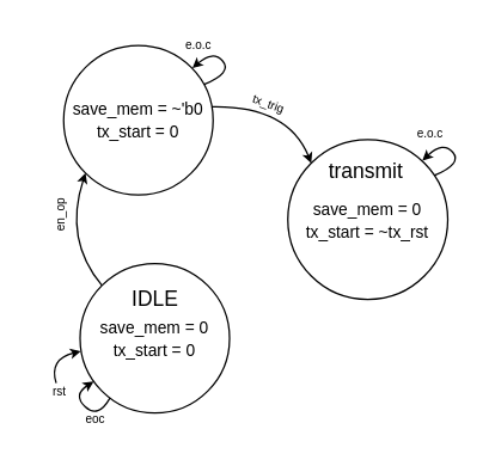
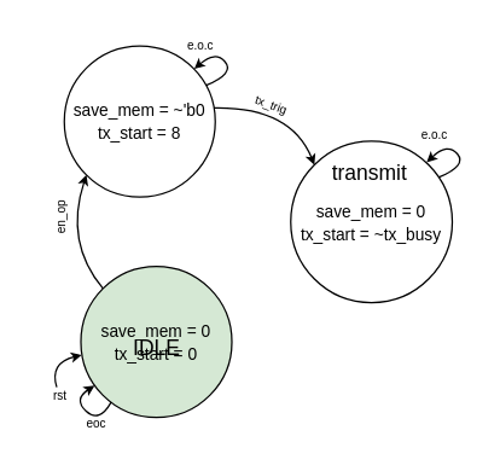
- <mxCell id="5" value="&lt;font style=&quot;font-size: 11px;&quot;&gt;save_mem = ~'b0&lt;br&gt;tx_start = 0&lt;/font&gt;" style="ellipse;whiteSpace=wrap;html=1;aspect=fixed;" parent="1" vertex="1"><mxGeometry x="42" y="30" width="100" height="100" as="geometry" /></mxCell>
+ <mxCell id="5" value="&lt;font style=&quot;font-size: 11px;&quot;&gt;save_mem = ~'b0&lt;br&gt;tx_start = 8&lt;/font&gt;" style="ellipse;whiteSpace=wrap;html=1;aspect=fixed;" parent="1" vertex="1"><mxGeometry x="42" y="30" width="100" height="100" as="geometry" /></mxCell>
- <mxCell id="6" value="&lt;font style=&quot;font-size: 11px;&quot;&gt;save_mem = 0&lt;br&gt;tx_start = ~tx_rst&lt;/font&gt;" style="ellipse;whiteSpace=wrap;html=1;aspect=fixed;" parent="1" vertex="1"><mxGeometry x="192" y="93" width="107" height="107" as="geometry" /></mxCell>
+ <mxCell id="6" value="&lt;font style=&quot;font-size: 11px;&quot;&gt;save_mem = 0&lt;br&gt;tx_start = ~tx_busy&lt;/font&gt;" style="ellipse;whiteSpace=wrap;html=1;aspect=fixed;" parent="1" vertex="1"><mxGeometry x="192" y="93" width="107" height="107" as="geometry" /></mxCell>
- <mxCell id="4" value="IDLE" style="text;html=1;align=center;verticalAlign=middle;resizable=0;points=[];autosize=1;strokeColor=none;fillColor=none;fontSize=14;" parent="1" vertex="1"><mxGeometry x="78" y="190" width="50" height="20" as="geometry" /></mxCell>
+ <mxCell id="4" value="IDLE" style="text;html=1;align=center;verticalAlign=middle;resizable=0;points=[];autosize=1;strokeColor=none;fillColor=none;fontSize=14;" parent="1" vertex="1"><mxGeometry x="78" y="220" width="50" height="20" as="geometry" /></mxCell>
- <mxCell id="3" value="&lt;font style=&quot;font-size: 11px;&quot;&gt;save_mem = 0&lt;br&gt;tx_start = 0&lt;/font&gt;" style="ellipse;whiteSpace=wrap;html=1;aspect=fixed;" parent="1" vertex="1"><mxGeometry x="53" y="176" width="100" height="100" as="geometry" /></mxCell>
+ <mxCell id="3" value="&lt;font style=&quot;font-size: 11px;&quot;&gt;save_mem = 0&lt;br&gt;tx_start = 0&lt;/font&gt;" style="ellipse;whiteSpace=wrap;html=1;aspect=fixed;fillColor=#d5e8d4;" parent="1" vertex="1"><mxGeometry x="53" y="176" width="100" height="100" as="geometry" /></mxCell>
